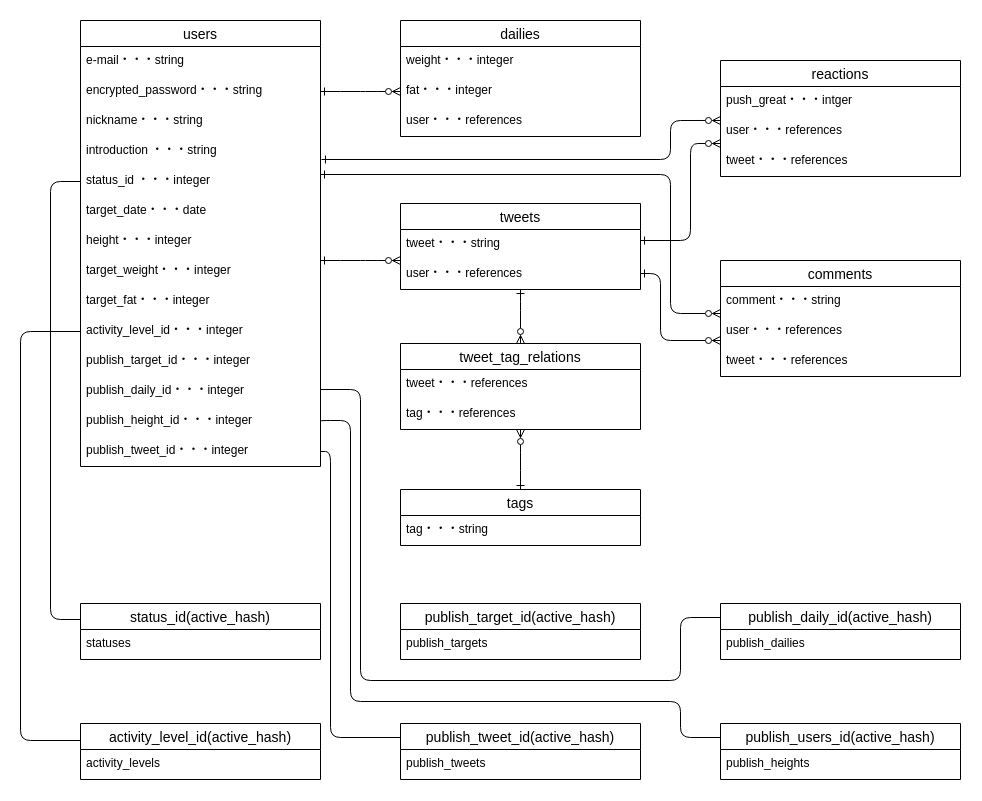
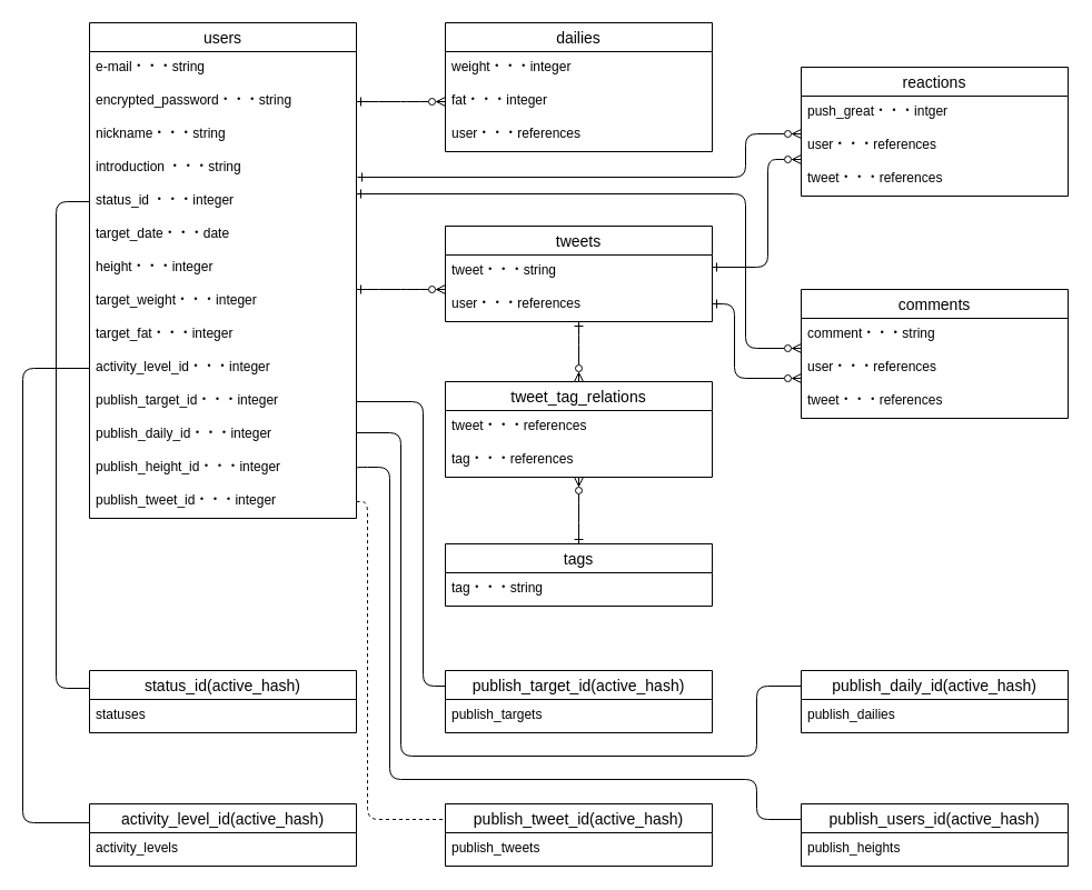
+ <mxCell id="59" value="" style="edgeStyle=orthogonalEdgeStyle;fontSize=12;html=1;endArrow=none;endFill=0;startArrow=none;startFill=0;exitX=1;exitY=0.5;exitDx=0;exitDy=0;entryX=0;entryY=0.25;entryDx=0;entryDy=0;" edge="1" parent="1" source="13" target="39"><mxGeometry width="100" height="100" relative="1" as="geometry"><mxPoint x="350" y="530" as="sourcePoint" /><mxPoint x="350" y="939" as="targetPoint" /><Array as="points"><mxPoint x="380" y="361" /><mxPoint x="380" y="617" /></Array></mxGeometry></mxCell>
- <mxCell id="62" value="" style="edgeStyle=orthogonalEdgeStyle;fontSize=12;html=1;endArrow=none;endFill=0;startArrow=none;startFill=0;exitX=1;exitY=0.5;exitDx=0;exitDy=0;entryX=0;entryY=0.25;entryDx=0;entryDy=0;" edge="1" parent="1" source="16" target="45"><mxGeometry width="100" height="100" relative="1" as="geometry"><mxPoint x="330" y="431" as="sourcePoint" /><mxPoint x="730" y="747" as="targetPoint" /><Array as="points"><mxPoint x="330" y="451" /><mxPoint x="330" y="737" /></Array></mxGeometry></mxCell>
+ <mxCell id="62" value="" style="edgeStyle=orthogonalEdgeStyle;fontSize=12;html=1;endArrow=none;endFill=0;startArrow=none;startFill=0;exitX=1;exitY=0.5;exitDx=0;exitDy=0;entryX=0;entryY=0.25;entryDx=0;entryDy=0;dashed=1;" edge="1" parent="1" source="16" target="45"><mxGeometry width="100" height="100" relative="1" as="geometry"><mxPoint x="330" y="431" as="sourcePoint" /><mxPoint x="730" y="747" as="targetPoint" /><Array as="points"><mxPoint x="330" y="451" /><mxPoint x="330" y="737" /></Array></mxGeometry></mxCell>
